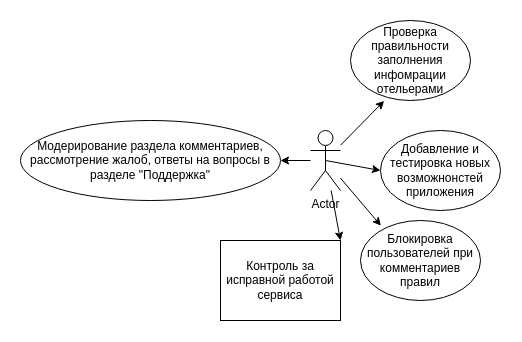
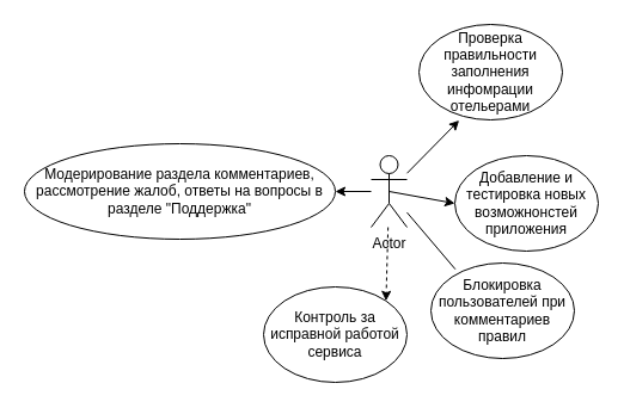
- <mxCell id="11" value="" style="endArrow=classic;html=1;rounded=0;entryX=1;entryY=0;entryDx=0;entryDy=0;" edge="1" parent="1" source="2" target="6"><mxGeometry width="50" height="50" relative="1" as="geometry"><mxPoint x="345" y="180" as="sourcePoint" /><mxPoint x="400" y="190" as="targetPoint" /></mxGeometry></mxCell>
+ <mxCell id="11" value="" style="endArrow=classic;html=1;rounded=0;entryX=1;entryY=0;entryDx=0;entryDy=0;dashed=1;" edge="1" parent="1" source="2" target="6"><mxGeometry width="50" height="50" relative="1" as="geometry"><mxPoint x="345" y="180" as="sourcePoint" /><mxPoint x="400" y="190" as="targetPoint" /></mxGeometry></mxCell>
- <mxCell id="10" value="" style="endArrow=classic;html=1;rounded=0;entryX=0.17;entryY=0.065;entryDx=0;entryDy=0;entryPerimeter=0;" edge="1" parent="1" source="2" target="7"><mxGeometry width="50" height="50" relative="1" as="geometry"><mxPoint x="335" y="170" as="sourcePoint" /><mxPoint x="390" y="180" as="targetPoint" /></mxGeometry></mxCell>
+ <mxCell id="10" value="" style="endArrow=none;html=1;rounded=0;entryX=0.17;entryY=0.065;entryDx=0;entryDy=0;entryPerimeter=0;" edge="1" parent="1" source="2" target="7"><mxGeometry width="50" height="50" relative="1" as="geometry"><mxPoint x="335" y="170" as="sourcePoint" /><mxPoint x="390" y="180" as="targetPoint" /></mxGeometry></mxCell>
- <mxCell id="6" value="Контроль за исправной работой сервиса" style="whiteSpace=wrap;html=1;rounded=0;" vertex="1" parent="1"><mxGeometry x="220" y="240" width="120" height="80" as="geometry" /></mxCell>
+ <mxCell id="6" value="Контроль за исправной работой сервиса" style="ellipse;whiteSpace=wrap;html=1;" vertex="1" parent="1"><mxGeometry x="220" y="240" width="120" height="80" as="geometry" /></mxCell>
